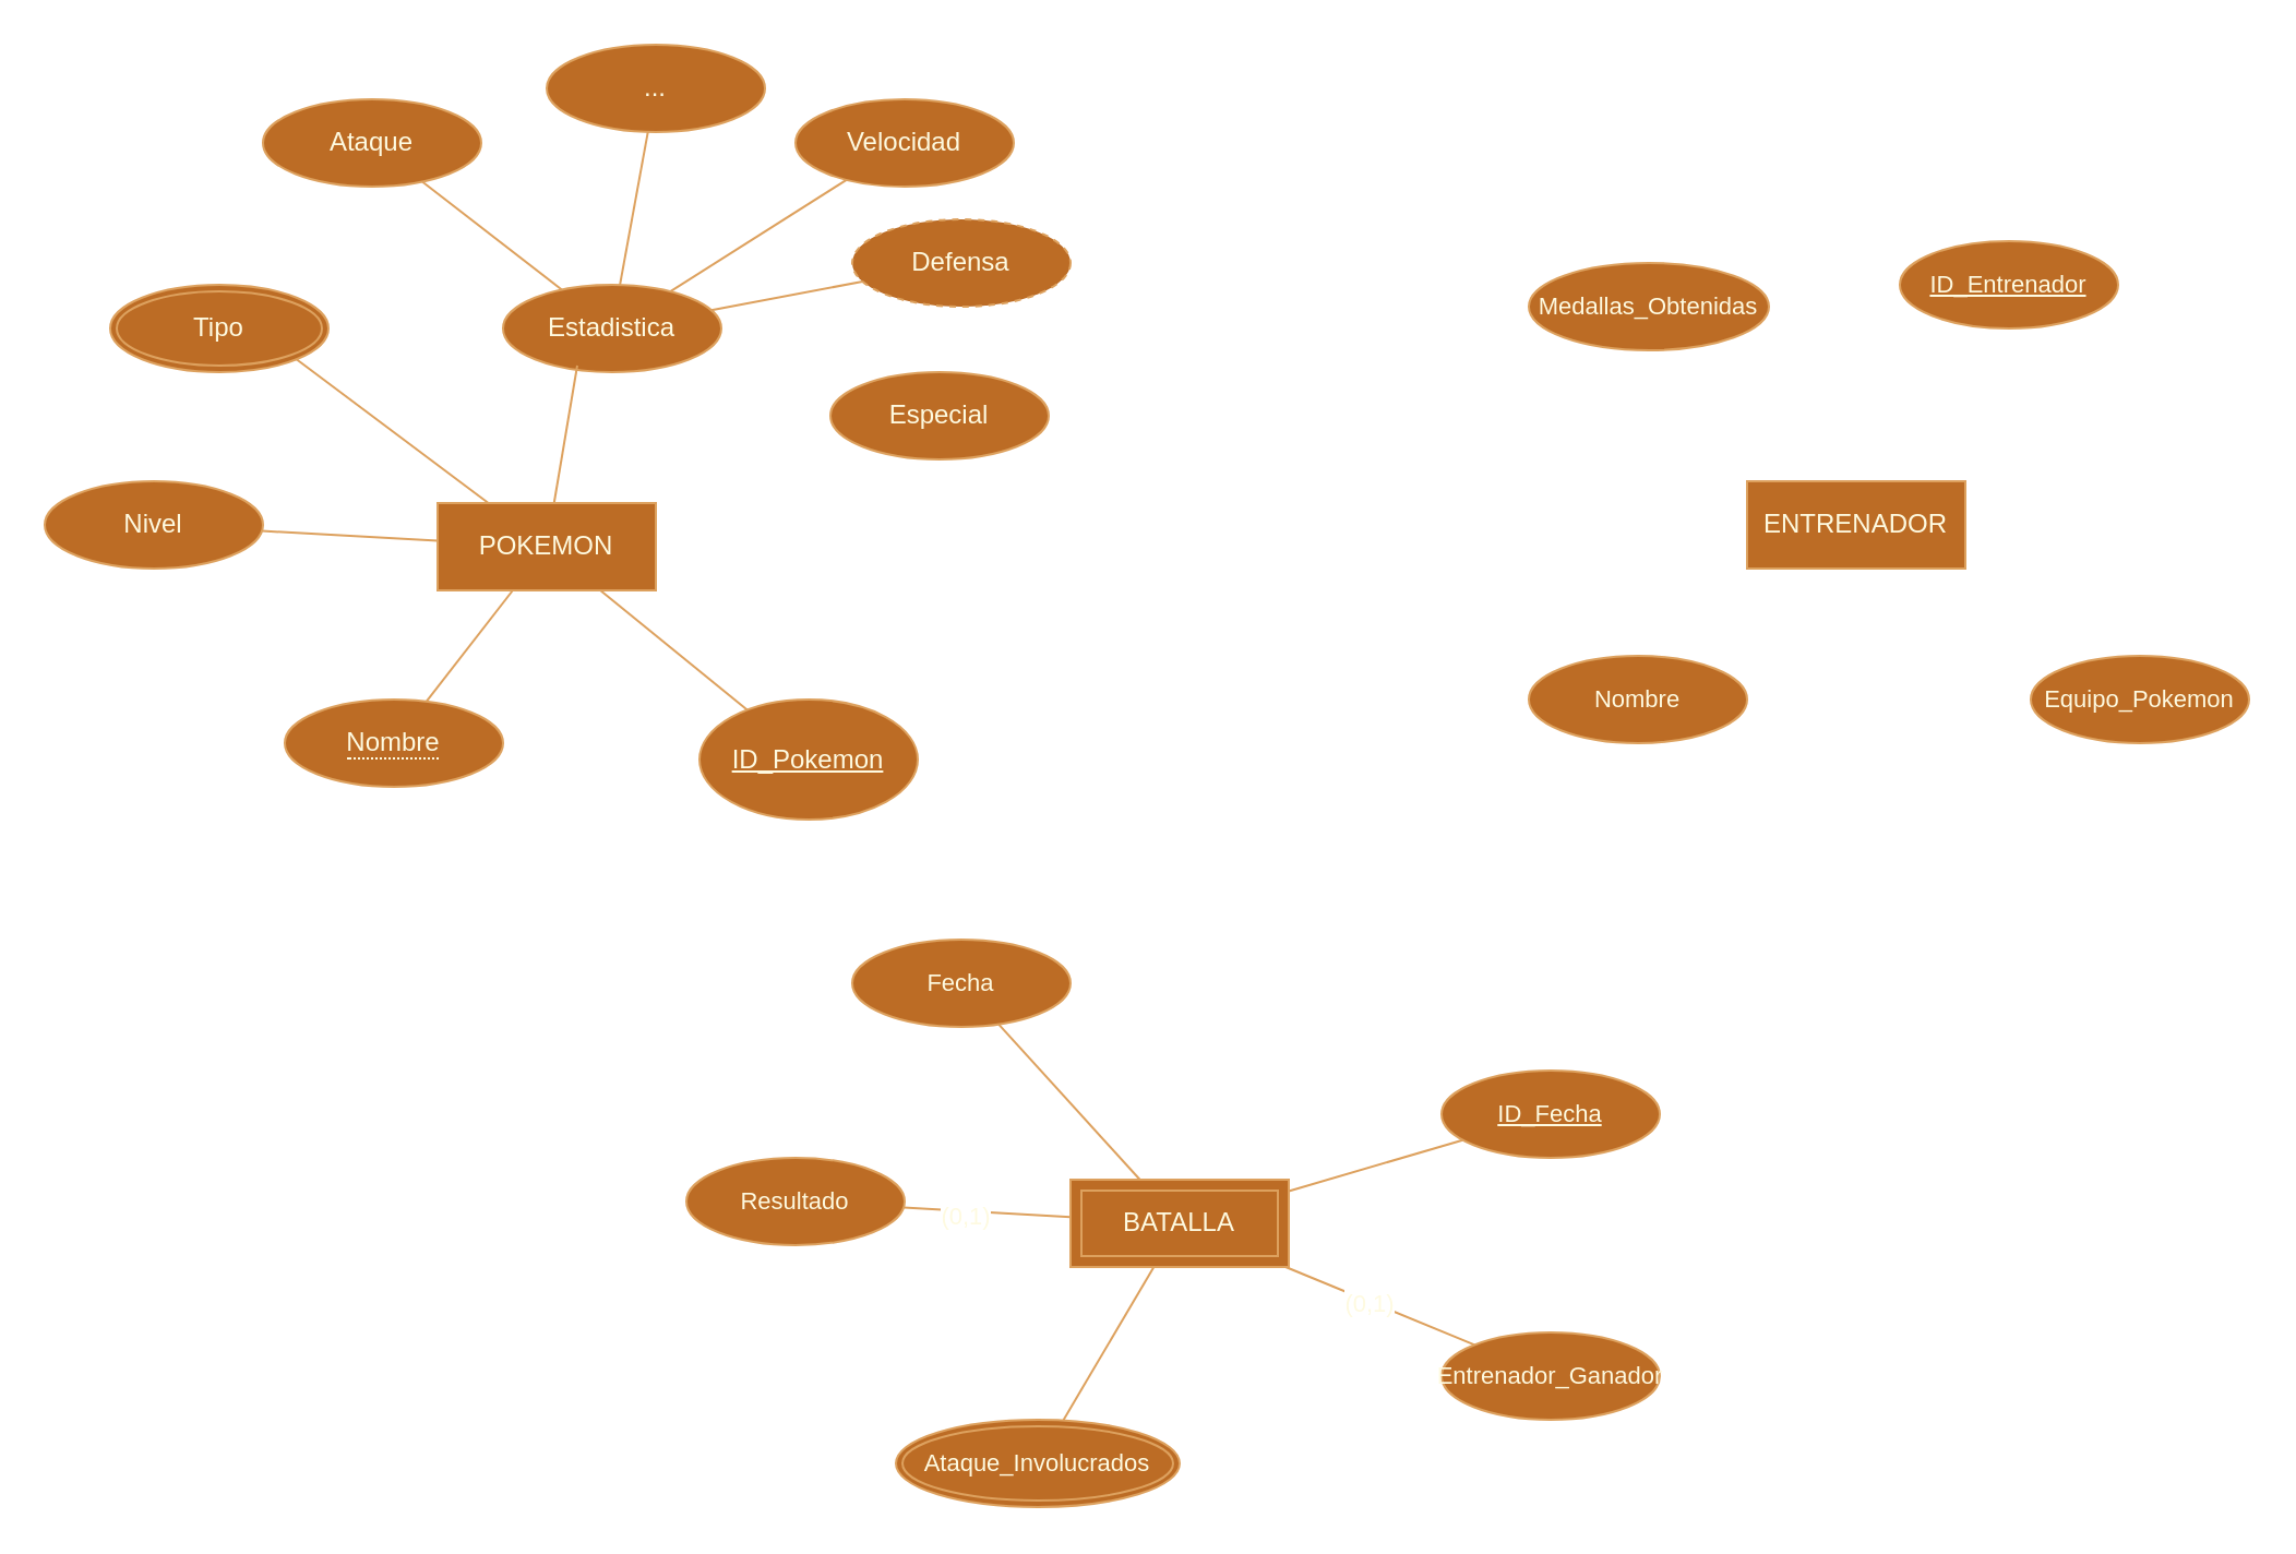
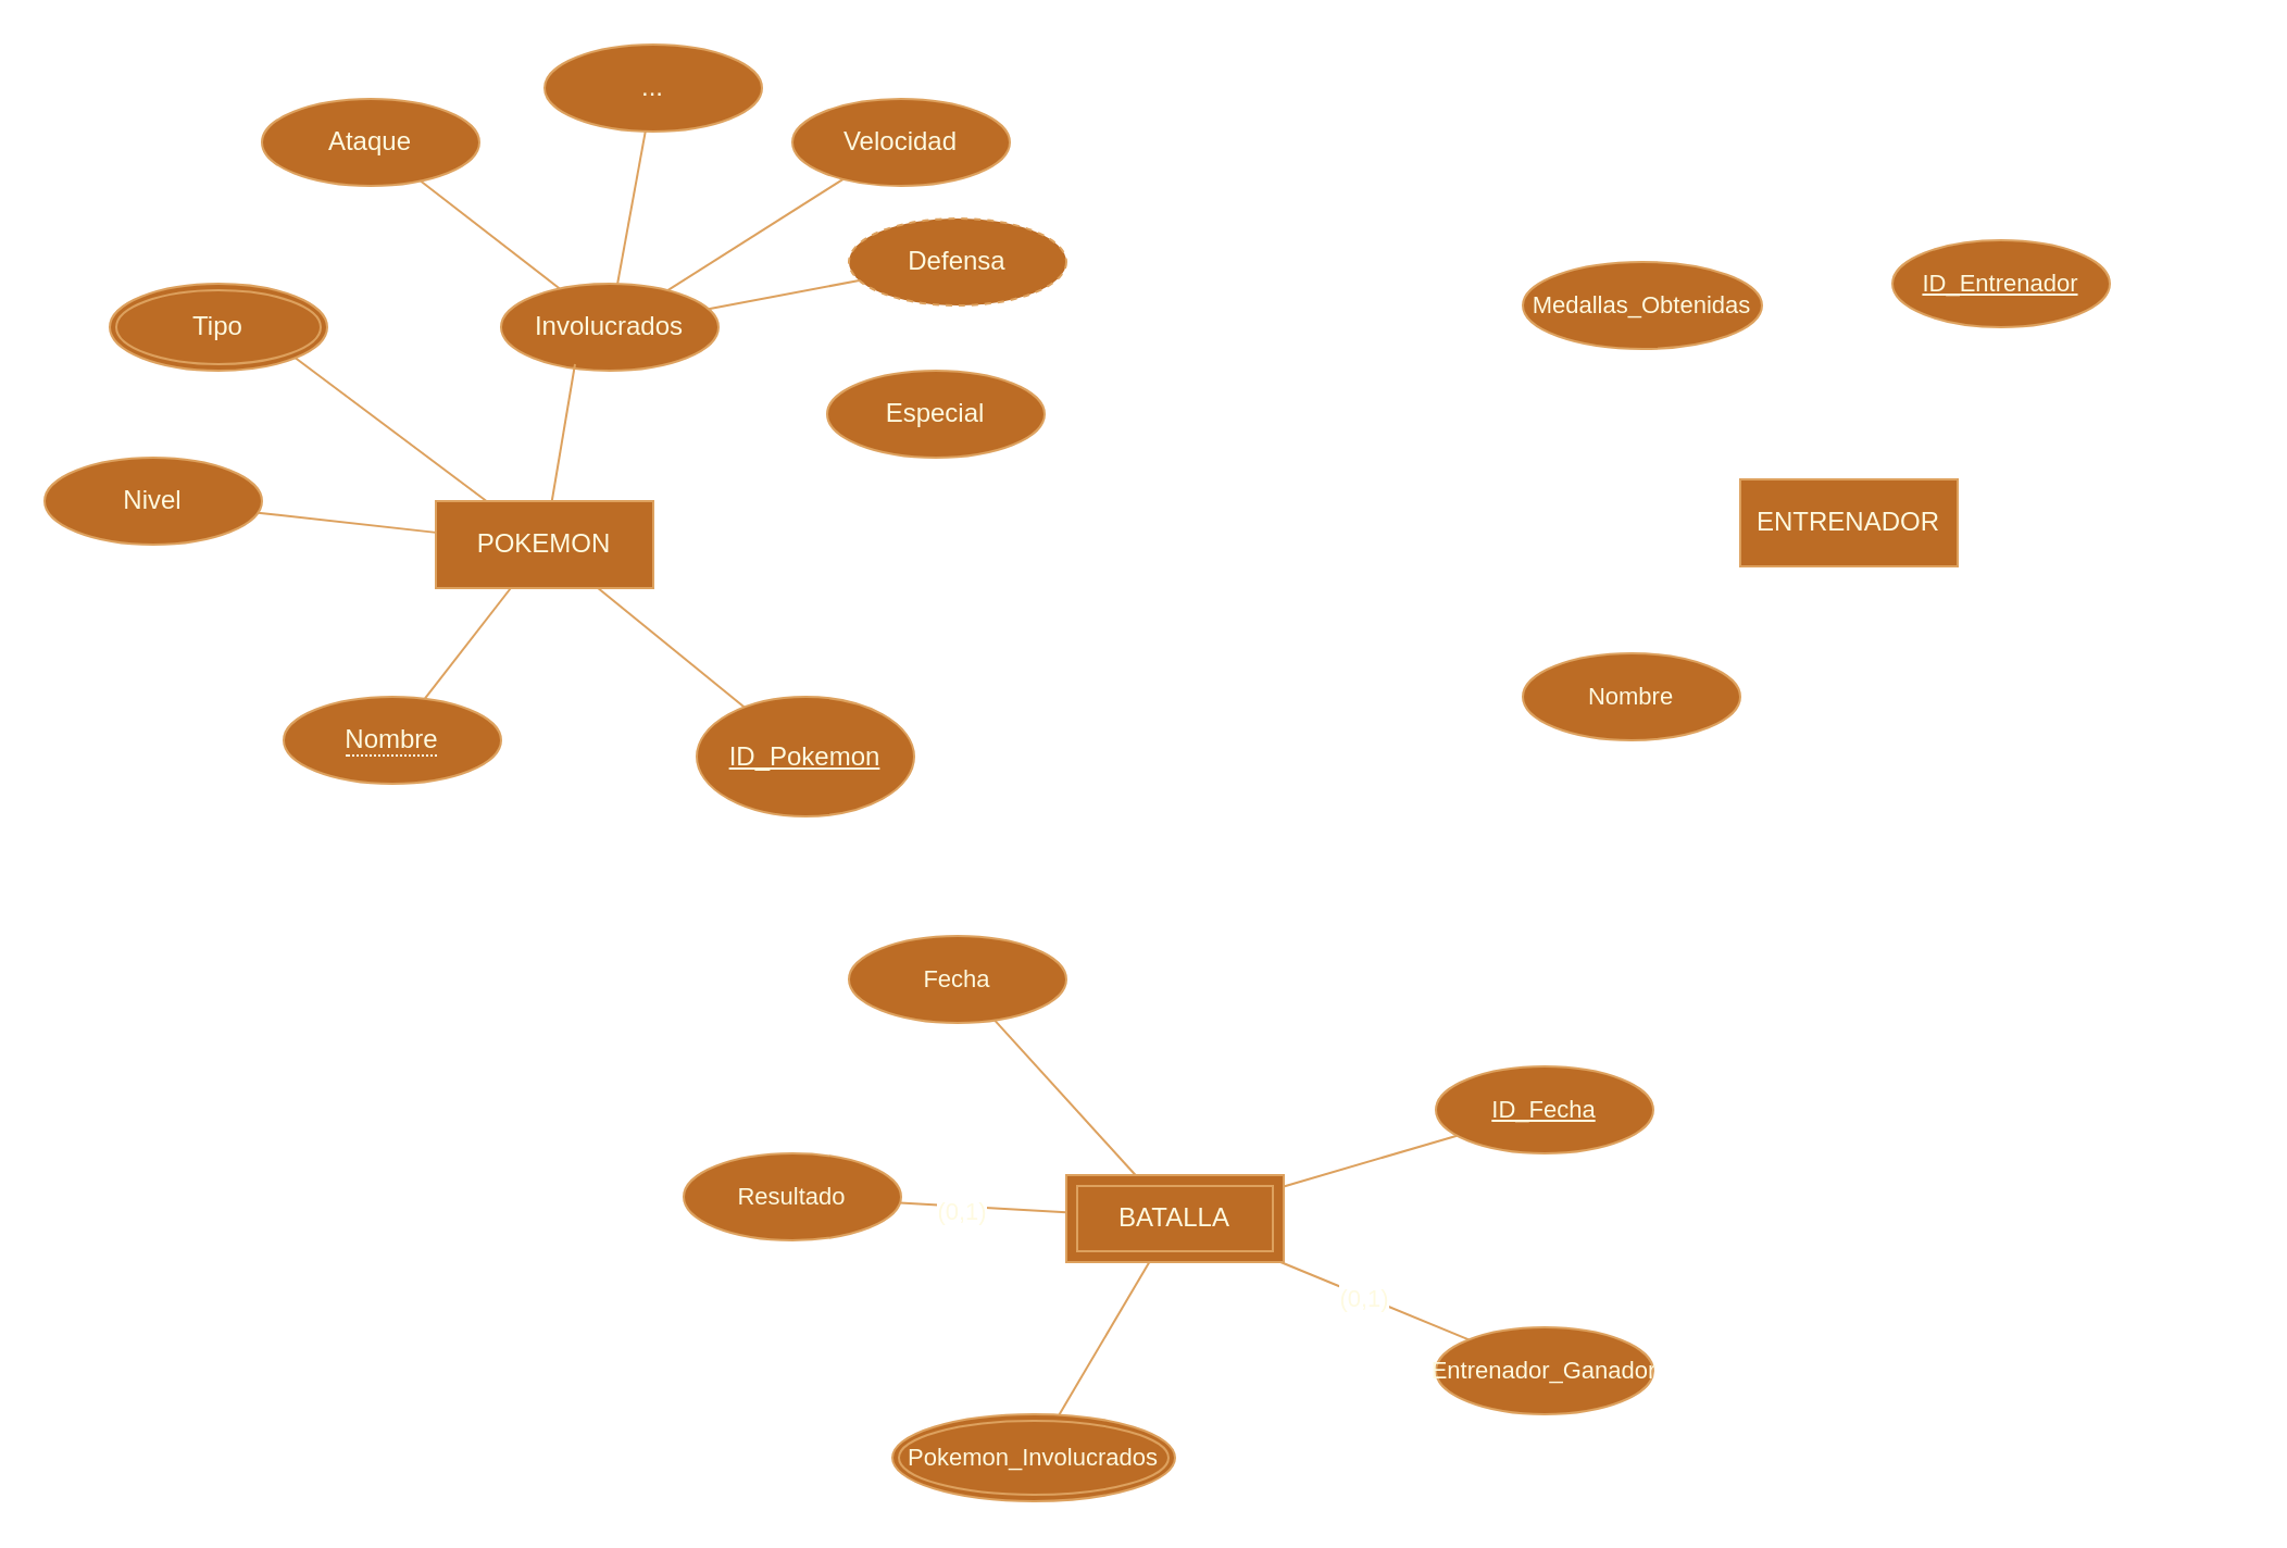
- <mxCell id="20" value="Estadistica" style="ellipse;whiteSpace=wrap;html=1;align=center;strokeColor=#DDA15E;fontColor=#FEFAE0;fillColor=#BC6C25;" vertex="1" parent="1"><mxGeometry x="230" y="130" width="100" height="40" as="geometry" /></mxCell>
+ <mxCell id="20" value="Involucrados" style="ellipse;whiteSpace=wrap;html=1;align=center;strokeColor=#DDA15E;fontColor=#FEFAE0;fillColor=#BC6C25;" vertex="1" parent="1"><mxGeometry x="230" y="130" width="100" height="40" as="geometry" /></mxCell>
- <mxCell id="23" value="Nivel" style="ellipse;whiteSpace=wrap;html=1;align=center;strokeColor=#DDA15E;fontColor=#FEFAE0;fillColor=#BC6C25;" vertex="1" parent="1"><mxGeometry x="20" y="220" width="100" height="40" as="geometry" /></mxCell>
+ <mxCell id="23" value="Nivel" style="ellipse;whiteSpace=wrap;html=1;align=center;strokeColor=#DDA15E;fontColor=#FEFAE0;fillColor=#BC6C25;" vertex="1" parent="1"><mxGeometry x="20" y="210" width="100" height="40" as="geometry" /></mxCell>
- <mxCell id="34" value="Equipo_Pokemon" style="ellipse;whiteSpace=wrap;html=1;align=center;strokeColor=#DDA15E;fontFamily=Helvetica;fontSize=11;fontColor=#FEFAE0;fillColor=#BC6C25;" vertex="1" parent="1"><mxGeometry x="930" y="300" width="100" height="40" as="geometry" /></mxCell>
- <mxCell id="39" value="Ataque_Involucrados" style="ellipse;shape=doubleEllipse;margin=3;whiteSpace=wrap;html=1;align=center;strokeColor=#DDA15E;fontFamily=Helvetica;fontSize=11;fontColor=#FEFAE0;fillColor=#BC6C25;" vertex="1" parent="1"><mxGeometry x="410" y="650" width="130" height="40" as="geometry" /></mxCell>
+ <mxCell id="39" value="Pokemon_Involucrados" style="ellipse;shape=doubleEllipse;margin=3;whiteSpace=wrap;html=1;align=center;strokeColor=#DDA15E;fontFamily=Helvetica;fontSize=11;fontColor=#FEFAE0;fillColor=#BC6C25;" vertex="1" parent="1"><mxGeometry x="410" y="650" width="130" height="40" as="geometry" /></mxCell>
